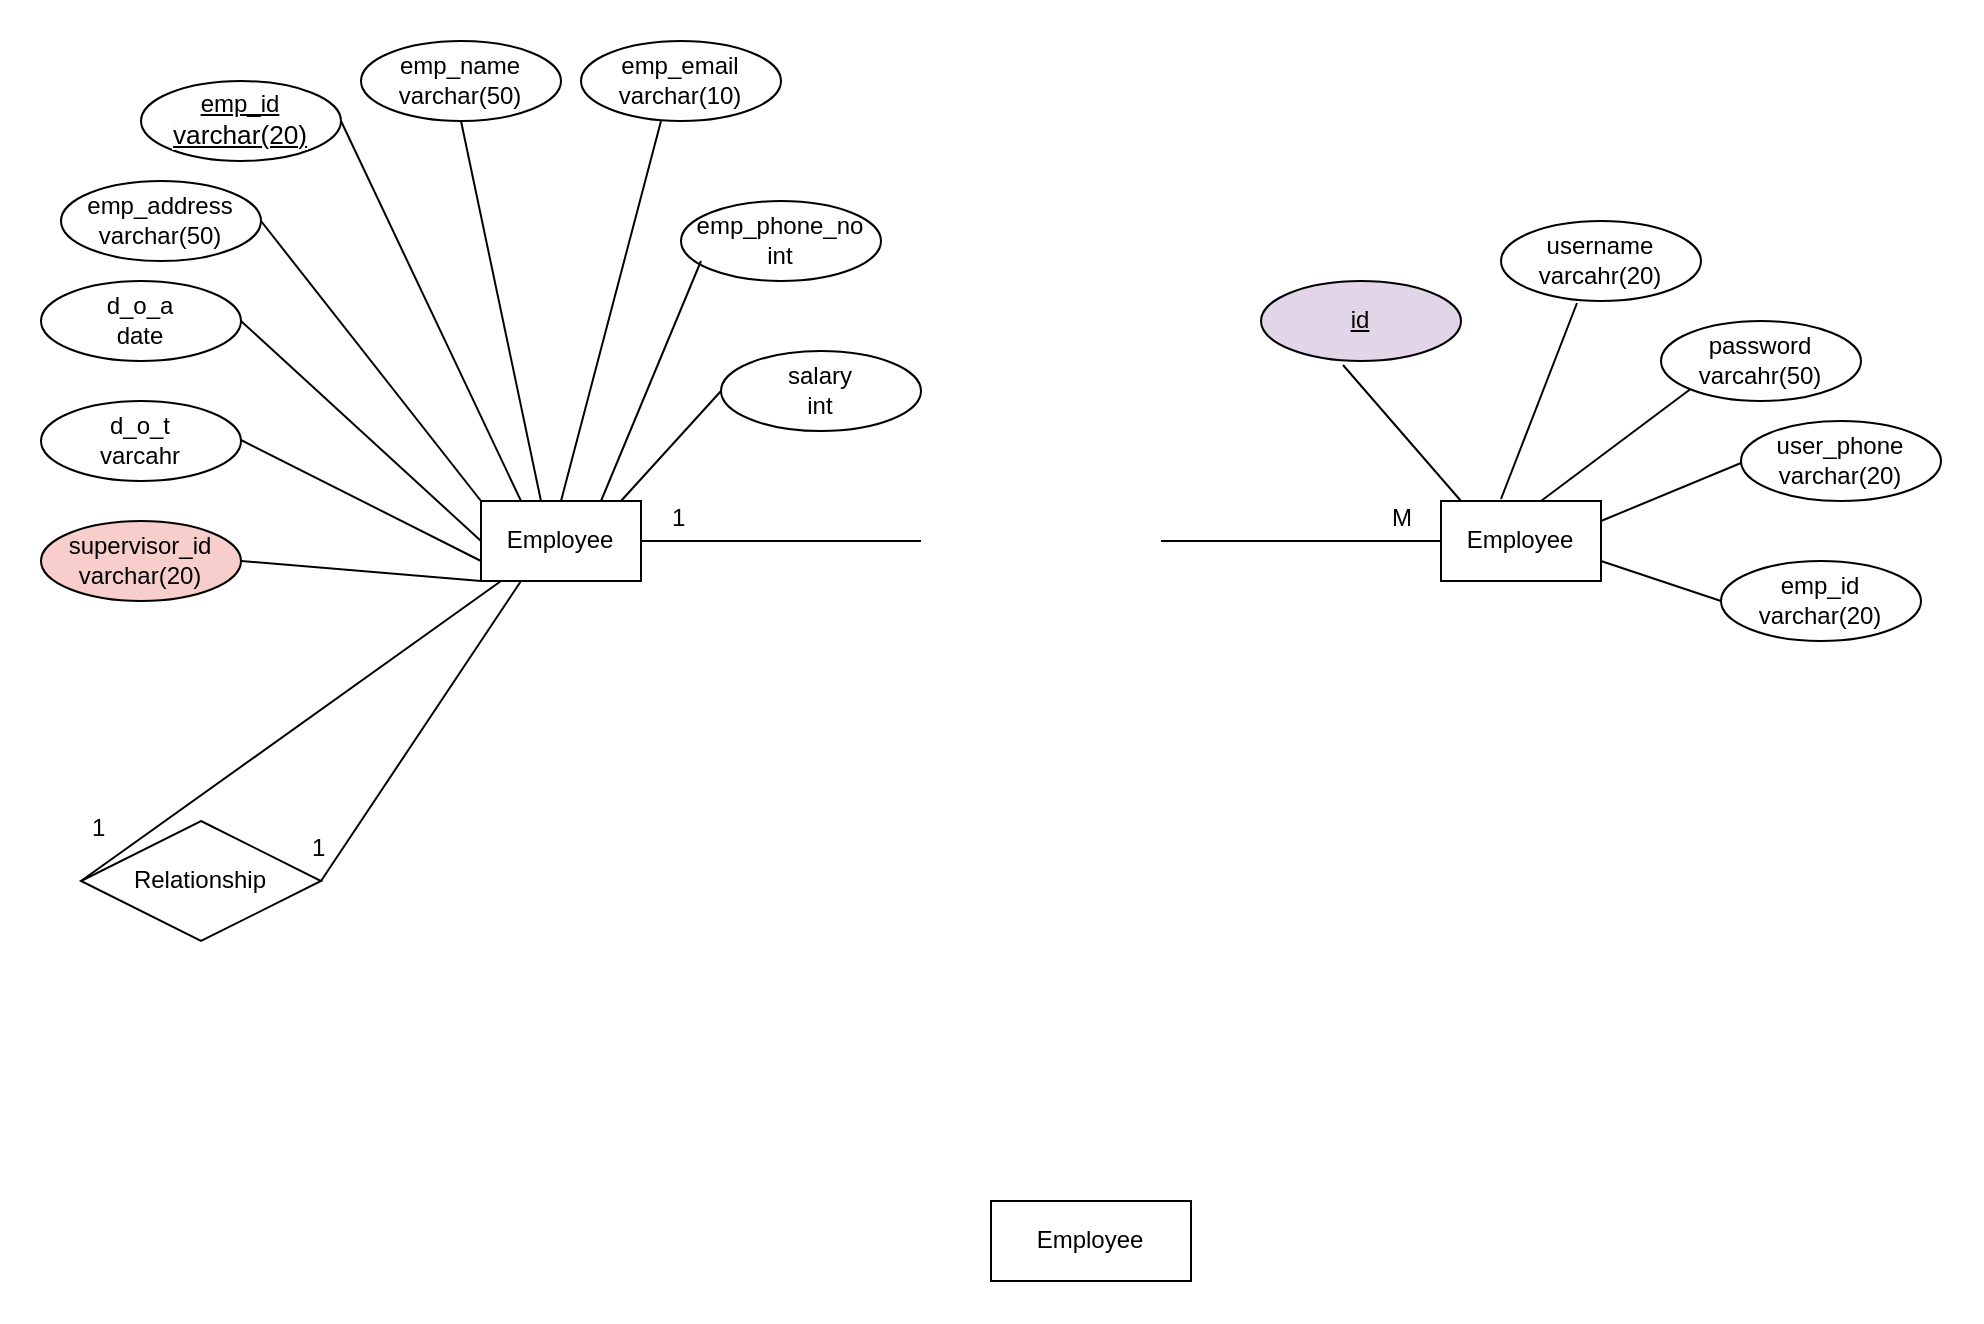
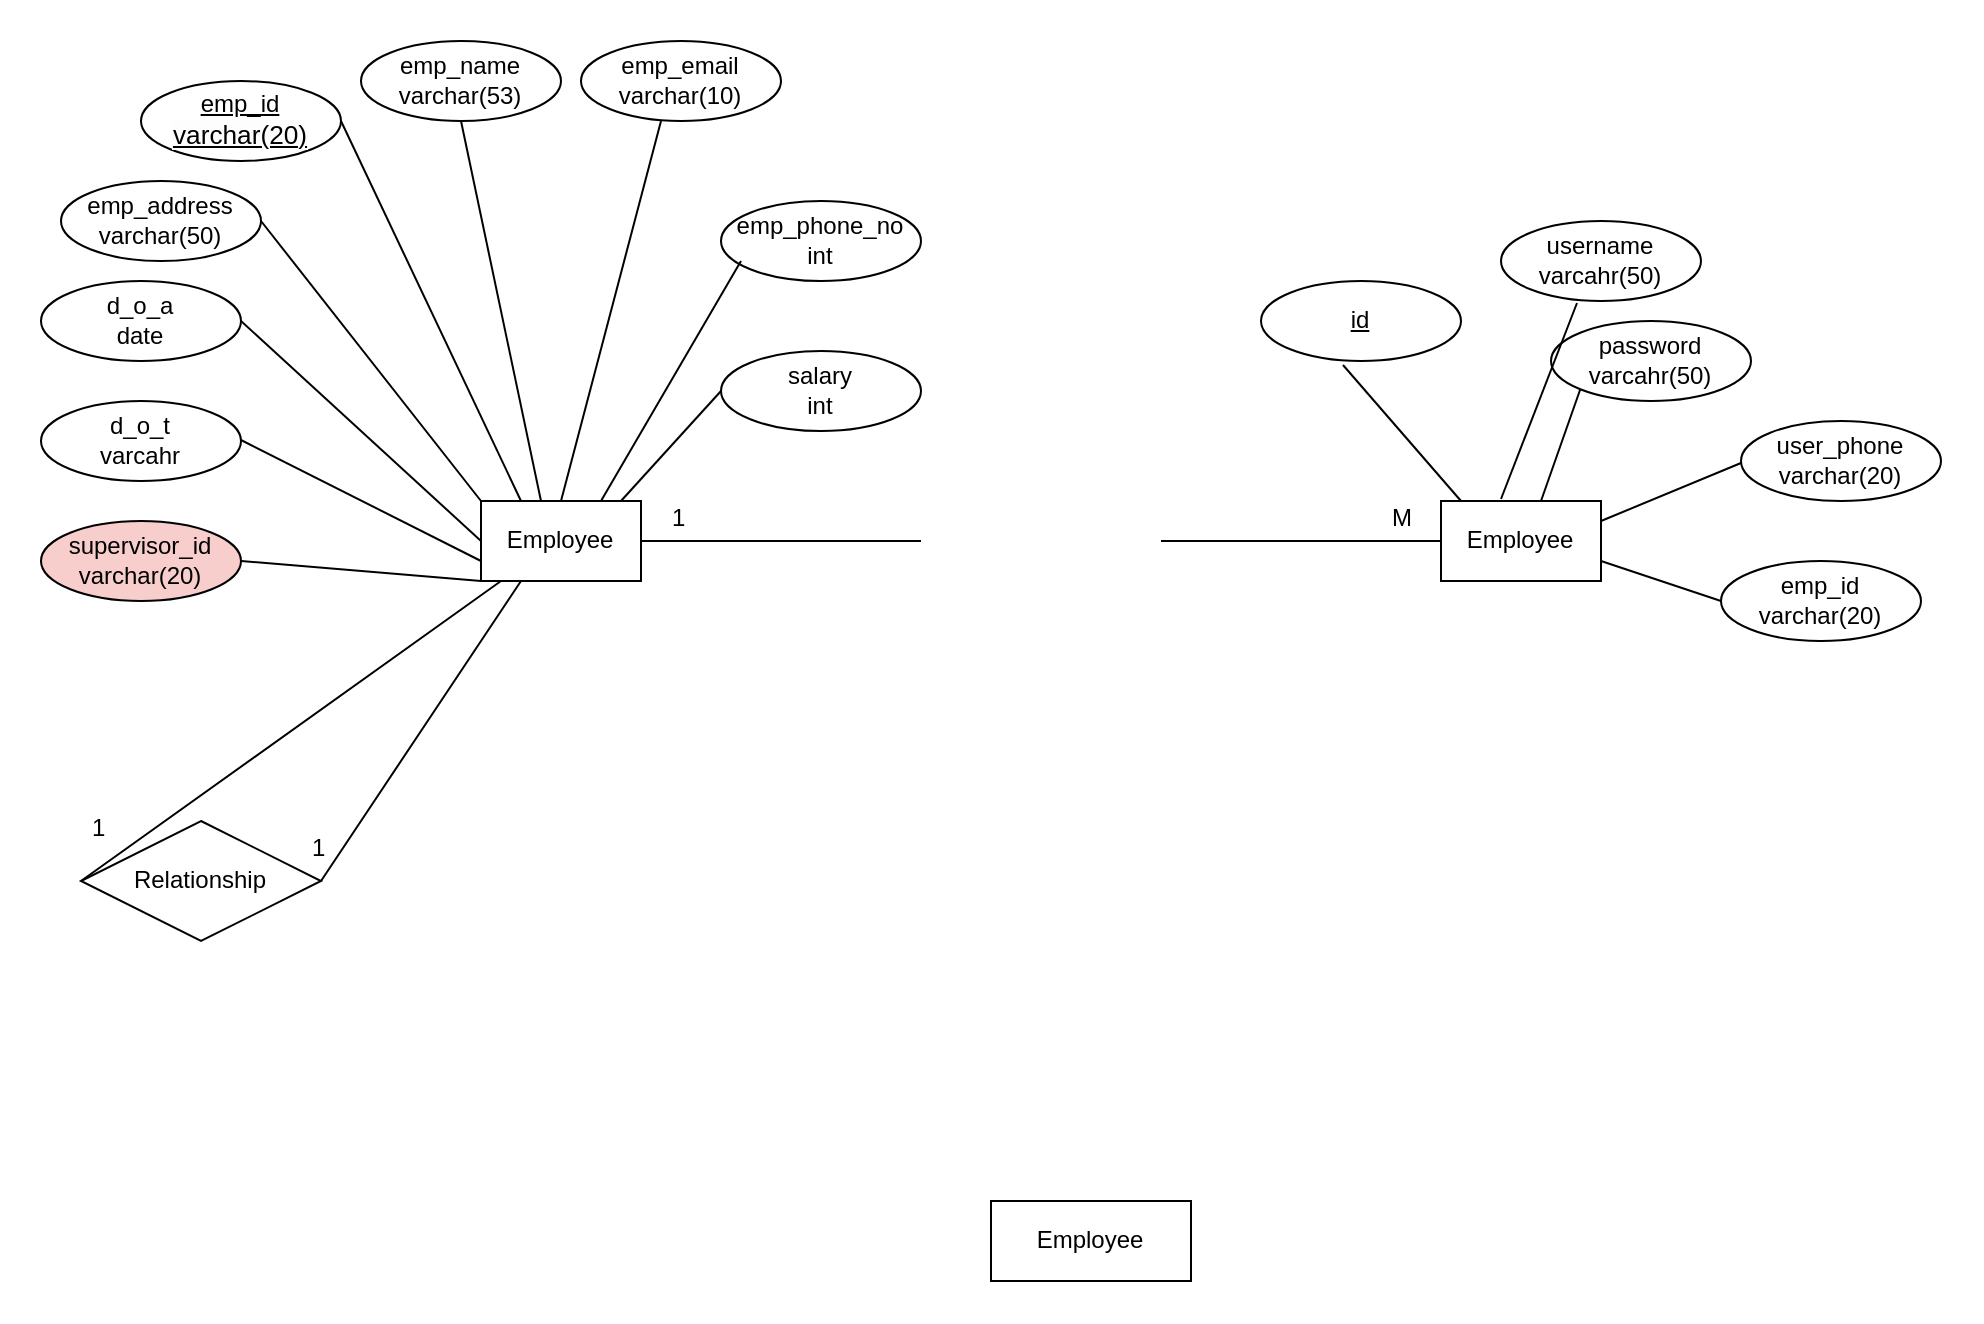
- <mxCell id="8" value="emp_name&lt;br&gt;varchar(50)" style="ellipse;whiteSpace=wrap;html=1;align=center;" vertex="1" parent="1"><mxGeometry x="180" y="20" width="100" height="40" as="geometry" /></mxCell>
+ <mxCell id="8" value="emp_name&lt;br&gt;varchar(53)" style="ellipse;whiteSpace=wrap;html=1;align=center;" vertex="1" parent="1"><mxGeometry x="180" y="20" width="100" height="40" as="geometry" /></mxCell>
- <mxCell id="10" value="emp_phone_no&lt;br&gt;int" style="ellipse;whiteSpace=wrap;html=1;align=center;" vertex="1" parent="1"><mxGeometry x="340" y="100" width="100" height="40" as="geometry" /></mxCell>
+ <mxCell id="10" value="emp_phone_no&lt;br&gt;int" style="ellipse;whiteSpace=wrap;html=1;align=center;" vertex="1" parent="1"><mxGeometry x="360" y="100" width="100" height="40" as="geometry" /></mxCell>
- <mxCell id="32" value="username&lt;br&gt;varcahr(20)" style="ellipse;whiteSpace=wrap;html=1;align=center;" vertex="1" parent="1"><mxGeometry x="750" y="110" width="100" height="40" as="geometry" /></mxCell>
+ <mxCell id="32" value="username&lt;br&gt;varcahr(50)" style="ellipse;whiteSpace=wrap;html=1;align=center;" vertex="1" parent="1"><mxGeometry x="750" y="110" width="100" height="40" as="geometry" /></mxCell>
- <mxCell id="36" value="id" style="ellipse;whiteSpace=wrap;html=1;align=center;fontStyle=4;fillColor=#e1d5e7;" vertex="1" parent="1"><mxGeometry x="630" y="140" width="100" height="40" as="geometry" /></mxCell>
+ <mxCell id="36" value="id" style="ellipse;whiteSpace=wrap;html=1;align=center;fontStyle=4;" vertex="1" parent="1"><mxGeometry x="630" y="140" width="100" height="40" as="geometry" /></mxCell>
- <mxCell id="33" value="password&lt;br&gt;varcahr(50)" style="ellipse;whiteSpace=wrap;html=1;align=center;" vertex="1" parent="1"><mxGeometry x="830" y="160" width="100" height="40" as="geometry" /></mxCell>
+ <mxCell id="33" value="password&lt;br&gt;varcahr(50)" style="ellipse;whiteSpace=wrap;html=1;align=center;" vertex="1" parent="1"><mxGeometry x="775" y="160" width="100" height="40" as="geometry" /></mxCell>
